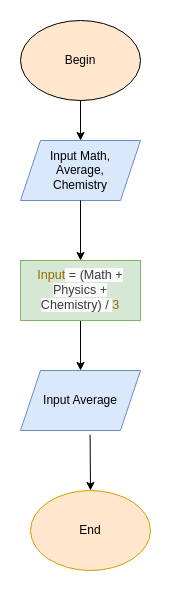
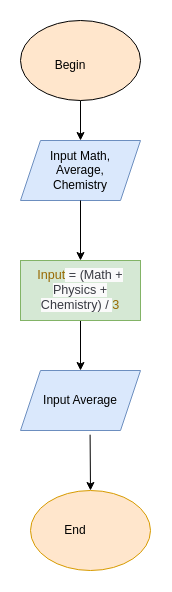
- <mxCell id="9" value="Begin" style="text;html=1;strokeColor=none;fillColor=none;align=center;verticalAlign=middle;whiteSpace=wrap;rounded=0;" parent="1" vertex="1"><mxGeometry x="40" y="40" width="80" height="40" as="geometry" /></mxCell>
+ <mxCell id="9" value="Begin" style="text;html=1;strokeColor=none;fillColor=none;align=center;verticalAlign=middle;whiteSpace=wrap;rounded=0;" parent="1" vertex="1"><mxGeometry x="30" y="45" width="80" height="40" as="geometry" /></mxCell>
- <mxCell id="15" value="End" style="text;html=1;strokeColor=none;fillColor=none;align=center;verticalAlign=middle;whiteSpace=wrap;rounded=0;" parent="1" vertex="1"><mxGeometry x="50" y="500" width="80" height="60" as="geometry" /></mxCell>
+ <mxCell id="15" value="End" style="text;html=1;strokeColor=none;fillColor=none;align=center;verticalAlign=middle;whiteSpace=wrap;rounded=0;" parent="1" vertex="1"><mxGeometry x="35" y="500" width="80" height="60" as="geometry" /></mxCell>
